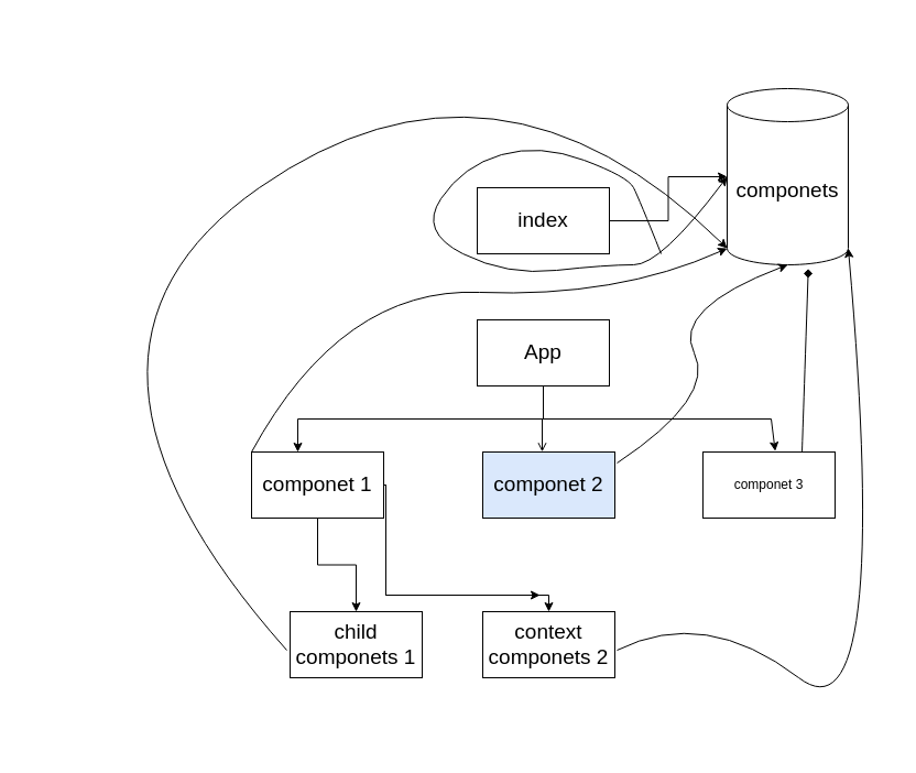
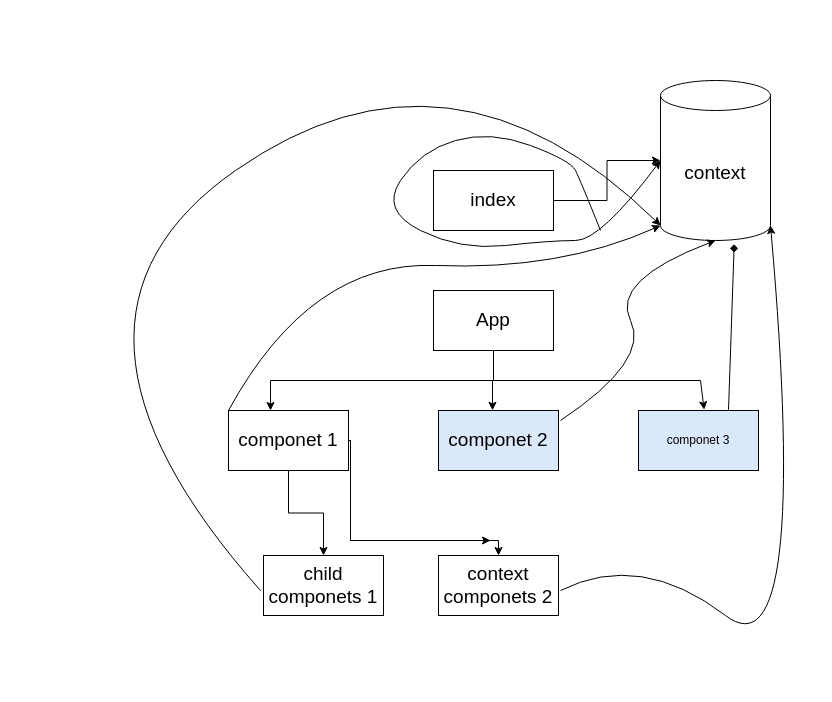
- <mxCell id="2" value="componets" style="shape=cylinder3;whiteSpace=wrap;html=1;boundedLbl=1;backgroundOutline=1;size=15;fontSize=19;" vertex="1" parent="1"><mxGeometry x="660" y="80" width="110" height="160" as="geometry" /></mxCell>
+ <mxCell id="2" value="context" style="shape=cylinder3;whiteSpace=wrap;html=1;boundedLbl=1;backgroundOutline=1;size=15;fontSize=19;" vertex="1" parent="1"><mxGeometry x="660" y="80" width="110" height="160" as="geometry" /></mxCell>
- <mxCell id="3" style="edgeStyle=orthogonalEdgeStyle;rounded=0;orthogonalLoop=1;jettySize=auto;html=1;exitX=0.5;exitY=1;exitDx=0;exitDy=0;entryX=0.45;entryY=-0.003;entryDx=0;entryDy=0;entryPerimeter=0;fontSize=19;endArrow=open;" edge="1" parent="1" source="4" target="10"><mxGeometry relative="1" as="geometry"><mxPoint x="493" y="390" as="targetPoint" /></mxGeometry></mxCell>
+ <mxCell id="3" style="edgeStyle=orthogonalEdgeStyle;rounded=0;orthogonalLoop=1;jettySize=auto;html=1;exitX=0.5;exitY=1;exitDx=0;exitDy=0;entryX=0.45;entryY=-0.003;entryDx=0;entryDy=0;entryPerimeter=0;fontSize=19;" edge="1" parent="1" source="4" target="10"><mxGeometry relative="1" as="geometry"><mxPoint x="493" y="390" as="targetPoint" /></mxGeometry></mxCell>
- <mxCell id="11" value="&lt;span style=&quot;&quot;&gt;componet 3&lt;br&gt;&lt;/span&gt;" style="rounded=0;whiteSpace=wrap;html=1;" vertex="1" parent="1"><mxGeometry x="638" y="410" width="120" height="60" as="geometry" /></mxCell>
+ <mxCell id="11" value="&lt;span style=&quot;&quot;&gt;componet 3&lt;br&gt;&lt;/span&gt;" style="rounded=0;whiteSpace=wrap;html=1;fillColor=#dae8fc;" vertex="1" parent="1"><mxGeometry x="638" y="410" width="120" height="60" as="geometry" /></mxCell>
